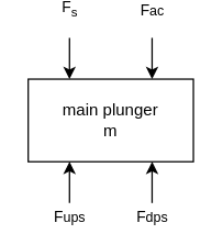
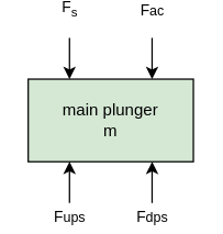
- <mxCell id="2" value="main plunger&lt;br&gt;m" style="rounded=0;whiteSpace=wrap;html=1;" vertex="1" parent="1"><mxGeometry x="20" y="50" width="120" height="60" as="geometry" /></mxCell>
+ <mxCell id="2" value="main plunger&lt;br&gt;m" style="rounded=0;whiteSpace=wrap;html=1;fillColor=#d5e8d4;" vertex="1" parent="1"><mxGeometry x="20" y="50" width="120" height="60" as="geometry" /></mxCell>
